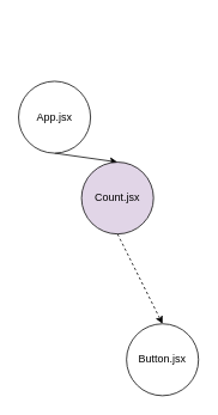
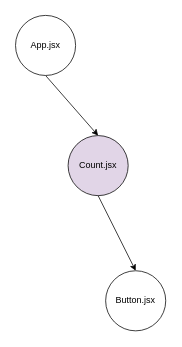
- <mxCell id="3" value="App.jsx" style="ellipse;whiteSpace=wrap;html=1;aspect=fixed;" vertex="1" parent="1"><mxGeometry x="20" y="90" width="80" height="80" as="geometry" /></mxCell>
+ <mxCell id="3" value="App.jsx" style="ellipse;whiteSpace=wrap;html=1;aspect=fixed;" vertex="1" parent="1"><mxGeometry x="20" y="20" width="80" height="80" as="geometry" /></mxCell>
- <mxCell id="4" style="edgeStyle=none;html=1;exitX=0.5;exitY=1;exitDx=0;exitDy=0;entryX=0.5;entryY=0;entryDx=0;entryDy=0;dashed=1;" edge="1" parent="1" source="5" target="6"><mxGeometry relative="1" as="geometry" /></mxCell>
+ <mxCell id="4" style="edgeStyle=none;html=1;exitX=0.5;exitY=1;exitDx=0;exitDy=0;entryX=0.5;entryY=0;entryDx=0;entryDy=0;" edge="1" parent="1" source="5" target="6"><mxGeometry relative="1" as="geometry" /></mxCell>
